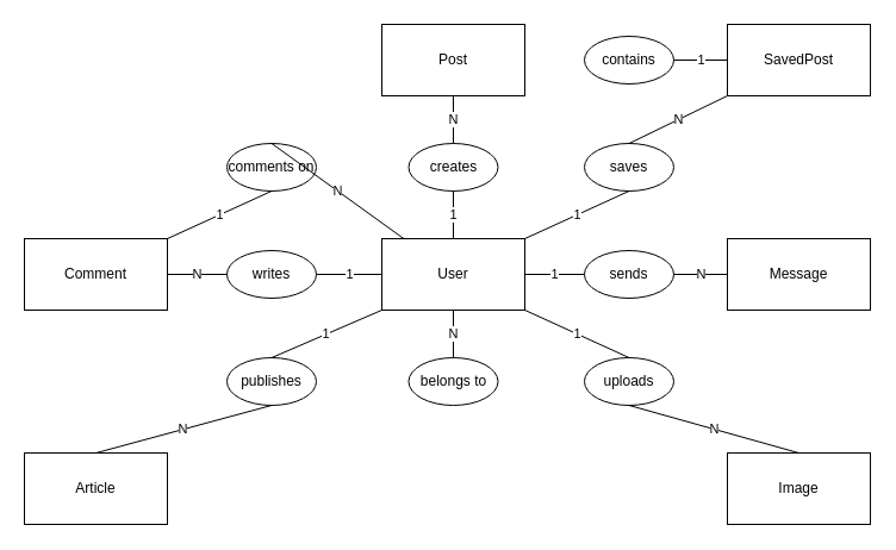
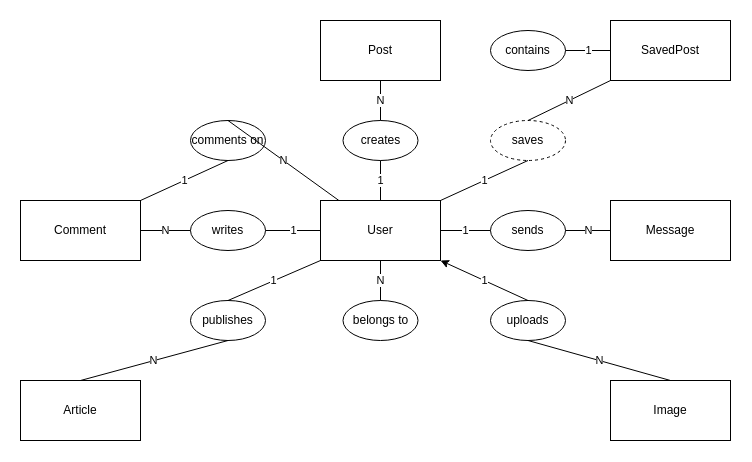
- <mxCell id="16" value="saves" style="ellipse;whiteSpace=wrap;html=1;" vertex="1" parent="1"><mxGeometry x="490" y="120" width="75" height="40" as="geometry" /></mxCell>
+ <mxCell id="16" value="saves" style="ellipse;whiteSpace=wrap;html=1;dashed=1;" vertex="1" parent="1"><mxGeometry x="490" y="120" width="75" height="40" as="geometry" /></mxCell>
- <mxCell id="32" value="1" style="endArrow=none;html=1;rounded=0;entryX=1;entryY=1;entryDx=0;entryDy=0;exitX=0.5;exitY=0;exitDx=0;exitDy=0;" edge="1" parent="1" source="14" target="3"><mxGeometry width="50" height="50" relative="1" as="geometry"><mxPoint x="330" y="330" as="sourcePoint" /><mxPoint x="412" y="290" as="targetPoint" /></mxGeometry></mxCell>
+ <mxCell id="32" value="1" style="endArrow=classic;html=1;rounded=0;entryX=1;entryY=1;entryDx=0;entryDy=0;exitX=0.5;exitY=0;exitDx=0;exitDy=0;" edge="1" parent="1" source="14" target="3"><mxGeometry width="50" height="50" relative="1" as="geometry"><mxPoint x="330" y="330" as="sourcePoint" /><mxPoint x="412" y="290" as="targetPoint" /></mxGeometry></mxCell>
